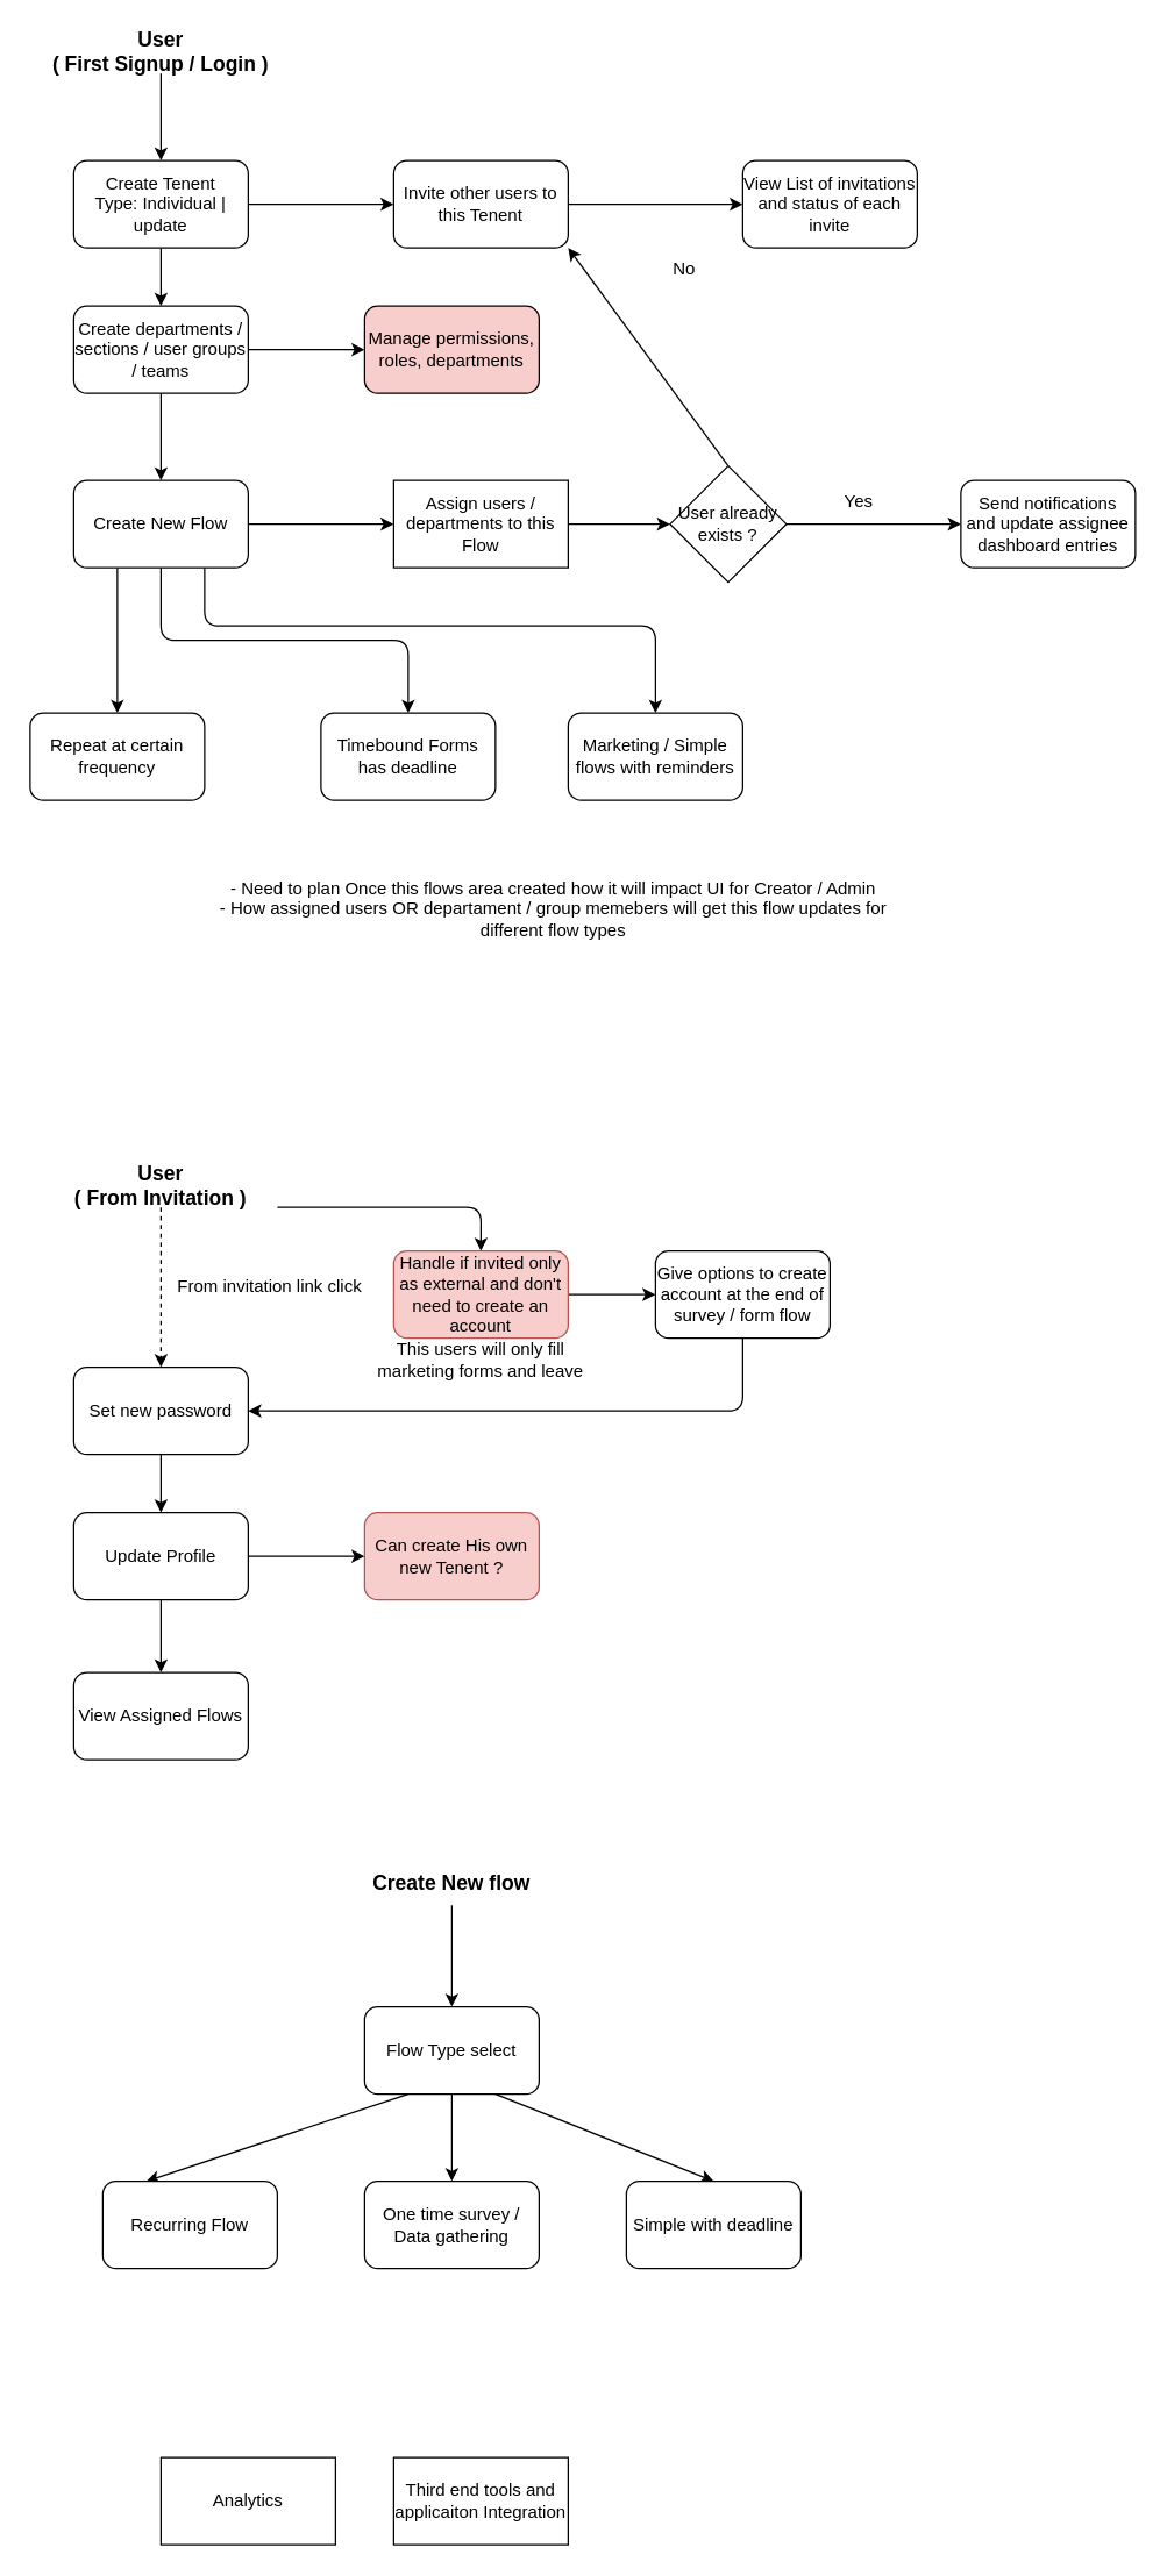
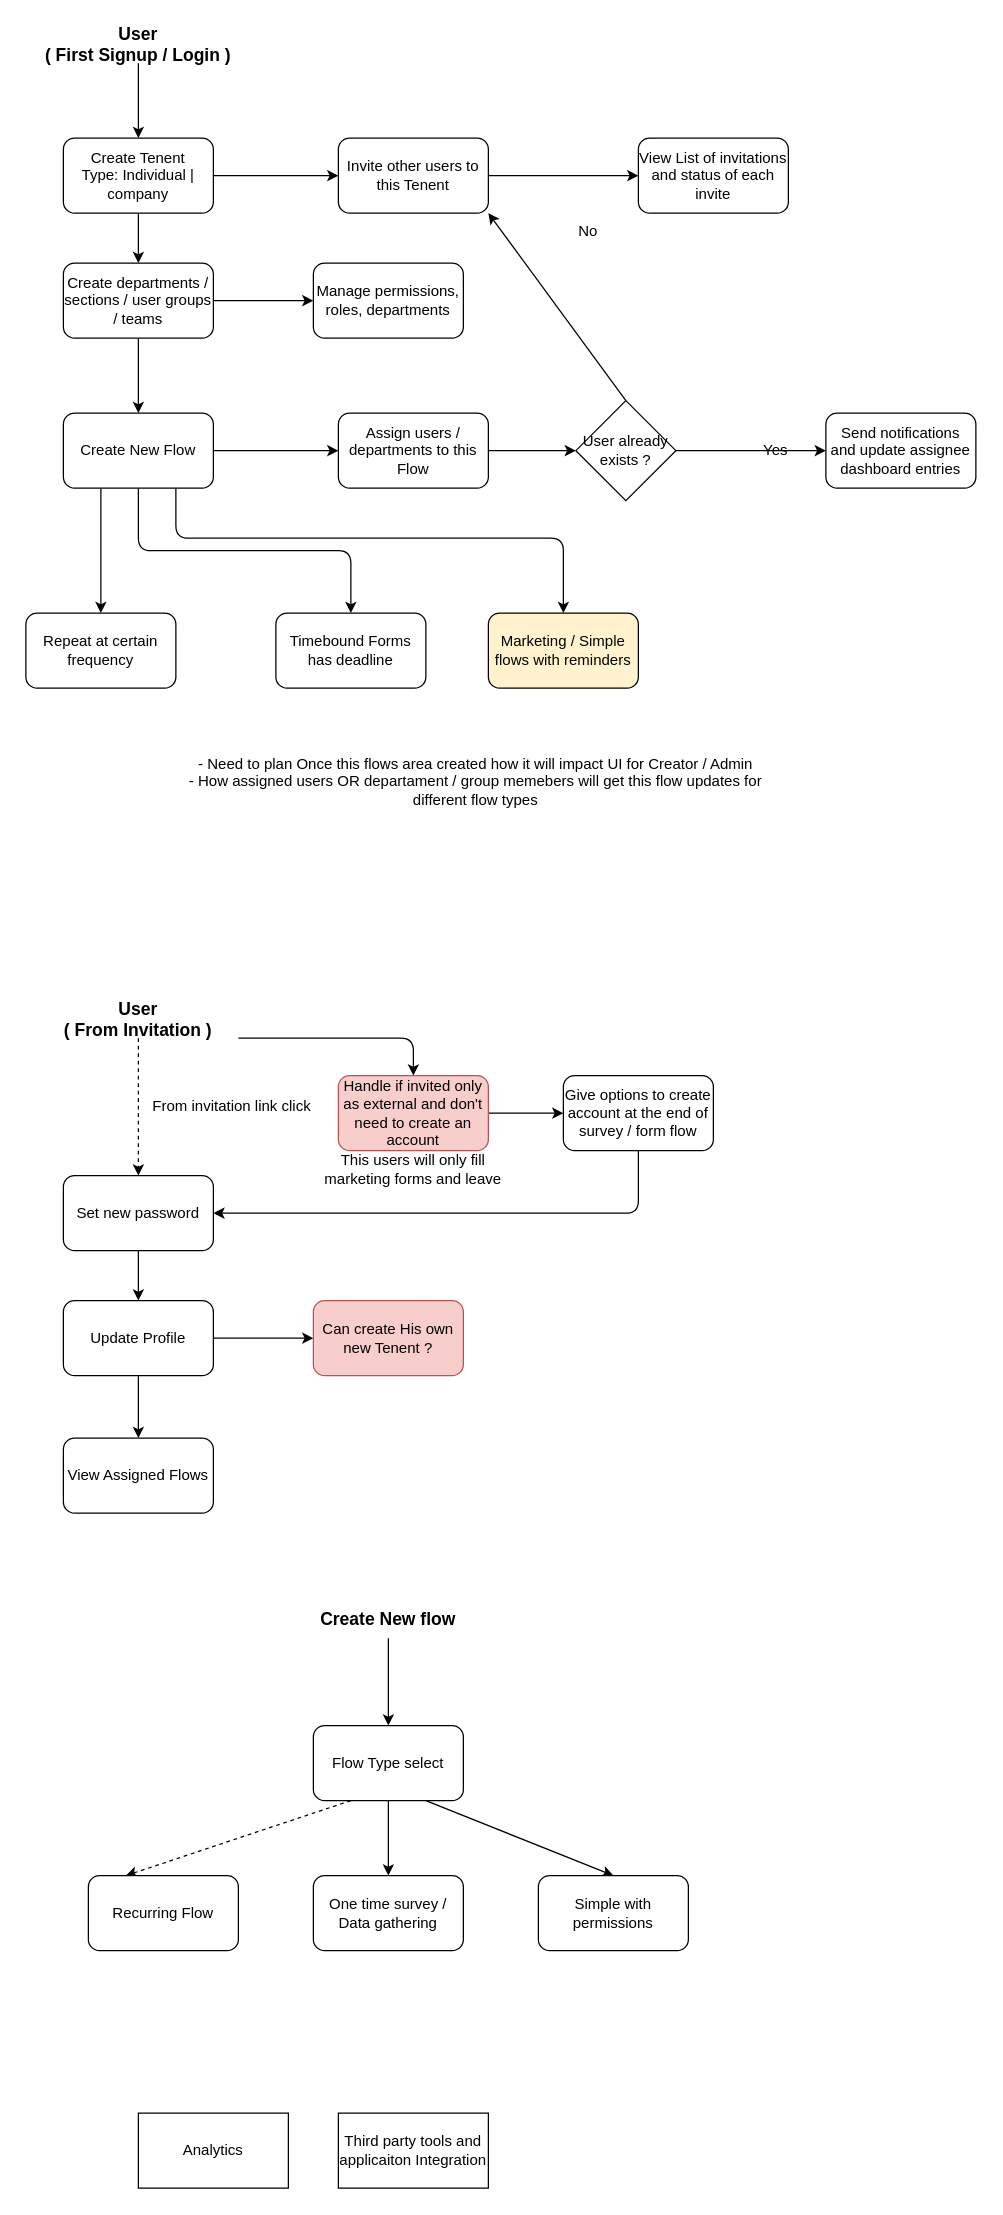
- <mxCell id="6" value="Create Tenent&lt;br&gt;Type: Individual | update" style="rounded=1;whiteSpace=wrap;html=1;" parent="1" vertex="1"><mxGeometry x="50" y="110" width="120" height="60" as="geometry" /></mxCell>
+ <mxCell id="6" value="Create Tenent&lt;br&gt;Type: Individual | company" style="rounded=1;whiteSpace=wrap;html=1;" parent="1" vertex="1"><mxGeometry x="50" y="110" width="120" height="60" as="geometry" /></mxCell>
- <mxCell id="46" value="Manage permissions, roles, departments" style="rounded=1;whiteSpace=wrap;html=1;fillColor=#f8cecc;" parent="1" vertex="1"><mxGeometry x="250" y="210" width="120" height="60" as="geometry" /></mxCell>
+ <mxCell id="46" value="Manage permissions, roles, departments" style="rounded=1;whiteSpace=wrap;html=1;" parent="1" vertex="1"><mxGeometry x="250" y="210" width="120" height="60" as="geometry" /></mxCell>
- <mxCell id="21" value="Yes" style="text;html=1;align=center;verticalAlign=middle;whiteSpace=wrap;rounded=0;" parent="1" vertex="1"><mxGeometry x="560" y="330" width="60" height="30" as="geometry" /></mxCell>
+ <mxCell id="21" value="Yes" style="text;html=1;align=center;verticalAlign=middle;whiteSpace=wrap;rounded=0;" parent="1" vertex="1"><mxGeometry x="590" y="345" width="60" height="30" as="geometry" /></mxCell>
- <mxCell id="16" value="Assign users / departments to this Flow" style="whiteSpace=wrap;html=1;rounded=0;" parent="1" vertex="1"><mxGeometry x="270" y="330" width="120" height="60" as="geometry" /></mxCell>
+ <mxCell id="16" value="Assign users / departments to this Flow" style="rounded=1;whiteSpace=wrap;html=1;" parent="1" vertex="1"><mxGeometry x="270" y="330" width="120" height="60" as="geometry" /></mxCell>
- <mxCell id="24" value="Marketing / Simple flows with reminders" style="rounded=1;whiteSpace=wrap;html=1;" parent="1" vertex="1"><mxGeometry x="390" y="490" width="120" height="60" as="geometry" /></mxCell>
+ <mxCell id="24" value="Marketing / Simple flows with reminders" style="rounded=1;whiteSpace=wrap;html=1;fillColor=#fff2cc;" parent="1" vertex="1"><mxGeometry x="390" y="490" width="120" height="60" as="geometry" /></mxCell>
- <mxCell id="49" style="edgeStyle=none;html=1;exitX=0.25;exitY=1;exitDx=0;exitDy=0;entryX=0.25;entryY=0;entryDx=0;entryDy=0;" parent="1" source="52" target="53" edge="1"><mxGeometry relative="1" as="geometry" /></mxCell>
+ <mxCell id="49" style="edgeStyle=none;html=1;exitX=0.25;exitY=1;exitDx=0;exitDy=0;entryX=0.25;entryY=0;entryDx=0;entryDy=0;dashed=1;" parent="1" source="52" target="53" edge="1"><mxGeometry relative="1" as="geometry" /></mxCell>
- <mxCell id="55" value="Simple with deadline" style="rounded=1;whiteSpace=wrap;html=1;" parent="1" vertex="1"><mxGeometry x="430" y="1500" width="120" height="60" as="geometry" /></mxCell>
+ <mxCell id="55" value="Simple with permissions" style="rounded=1;whiteSpace=wrap;html=1;" parent="1" vertex="1"><mxGeometry x="430" y="1500" width="120" height="60" as="geometry" /></mxCell>
- <mxCell id="57" value="Third end tools and applicaiton Integration" style="rounded=0;whiteSpace=wrap;html=1;" vertex="1" parent="1"><mxGeometry x="270" y="1690" width="120" height="60" as="geometry" /></mxCell>
+ <mxCell id="57" value="Third party tools and applicaiton Integration" style="rounded=0;whiteSpace=wrap;html=1;" vertex="1" parent="1"><mxGeometry x="270" y="1690" width="120" height="60" as="geometry" /></mxCell>
